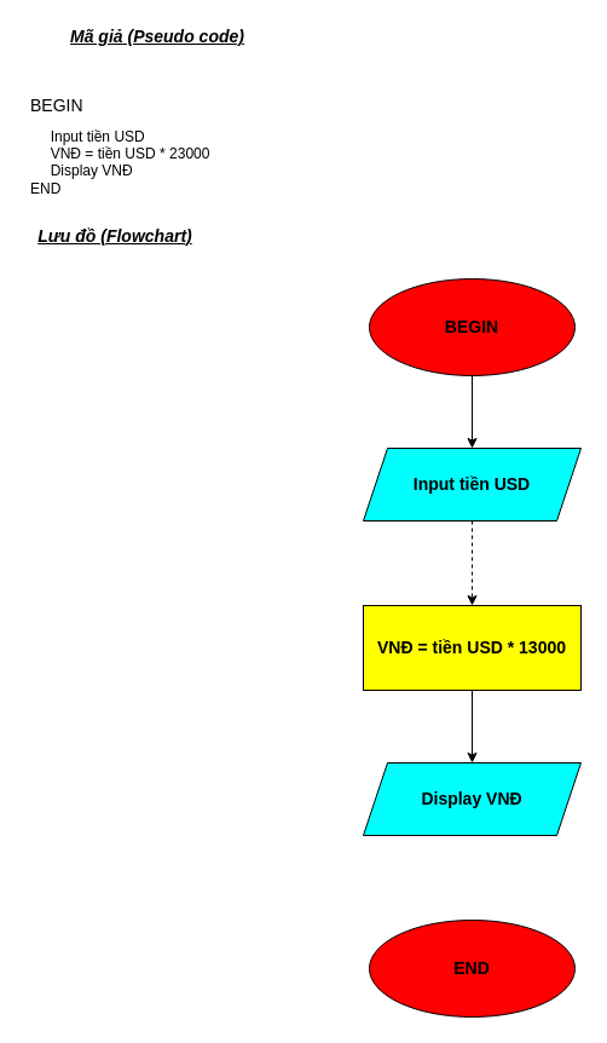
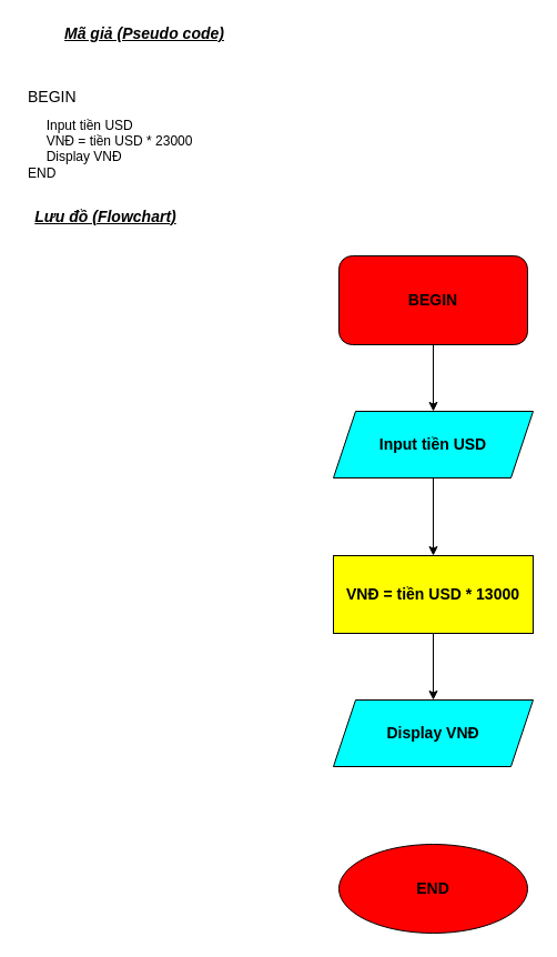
- <mxCell id="5" value="&lt;b&gt;&lt;font style=&quot;font-size: 14px&quot;&gt;BEGIN&lt;/font&gt;&lt;/b&gt;" style="ellipse;whiteSpace=wrap;html=1;fillColor=#FF0000;" vertex="1" parent="1"><mxGeometry x="305" y="230" width="170" height="80" as="geometry" /></mxCell>
+ <mxCell id="5" value="&lt;b&gt;&lt;font style=&quot;font-size: 14px&quot;&gt;BEGIN&lt;/font&gt;&lt;/b&gt;" style="whiteSpace=wrap;html=1;fillColor=#FF0000;rounded=1;" vertex="1" parent="1"><mxGeometry x="305" y="230" width="170" height="80" as="geometry" /></mxCell>
- <mxCell id="6" style="edgeStyle=orthogonalEdgeStyle;rounded=0;orthogonalLoop=1;jettySize=auto;html=1;exitX=0.5;exitY=1;exitDx=0;exitDy=0;entryX=0.5;entryY=0;entryDx=0;entryDy=0;dashed=1;" edge="1" parent="1" source="7" target="9"><mxGeometry relative="1" as="geometry" /></mxCell>
+ <mxCell id="6" style="edgeStyle=orthogonalEdgeStyle;rounded=0;orthogonalLoop=1;jettySize=auto;html=1;exitX=0.5;exitY=1;exitDx=0;exitDy=0;entryX=0.5;entryY=0;entryDx=0;entryDy=0;" edge="1" parent="1" source="7" target="9"><mxGeometry relative="1" as="geometry" /></mxCell>
